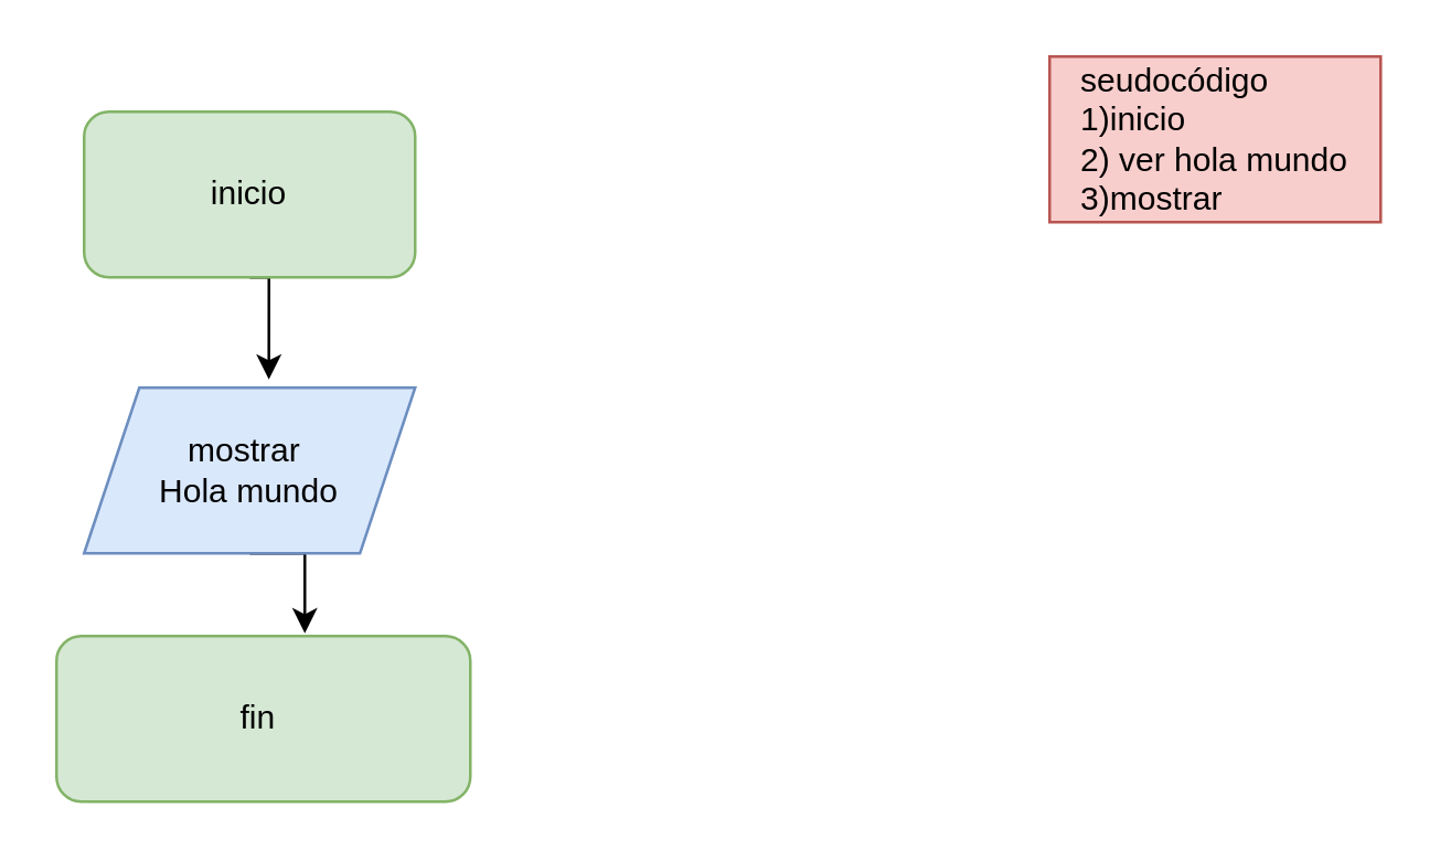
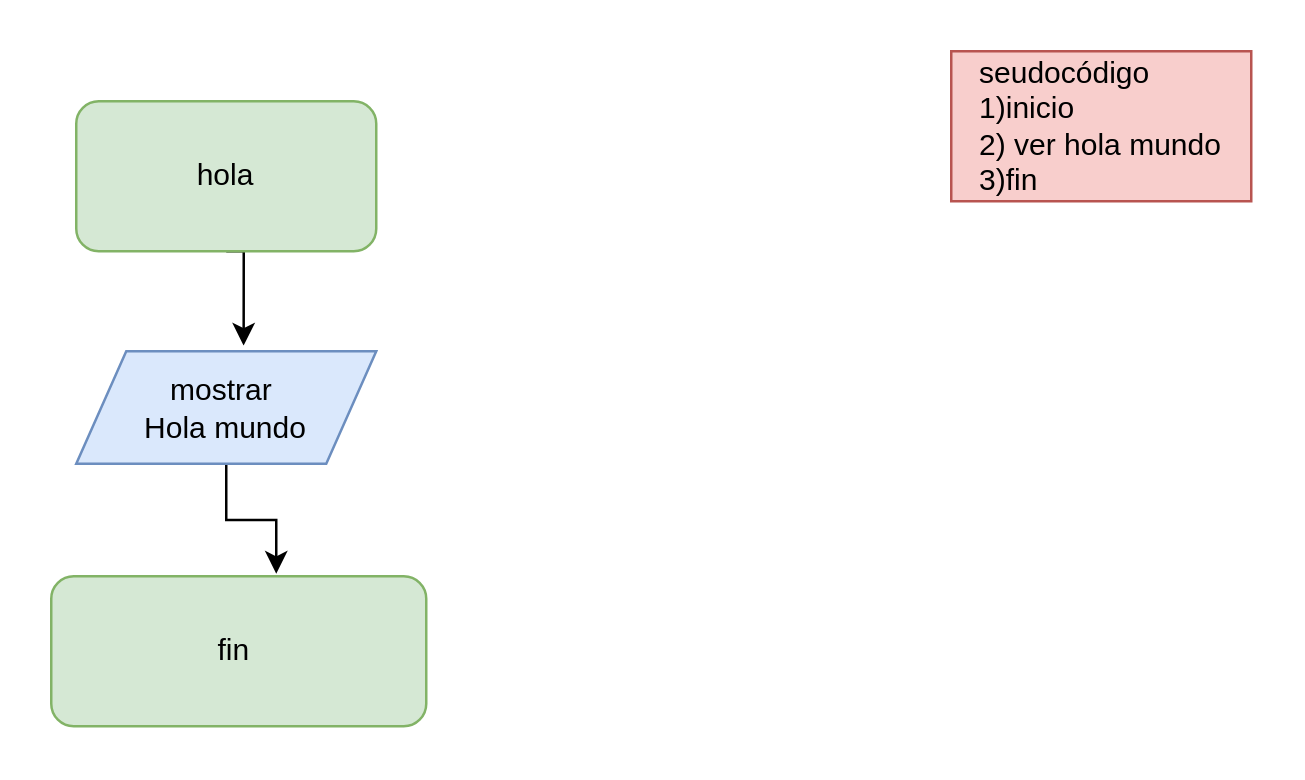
- <mxCell id="4" value="&lt;div style=&quot;text-align: left&quot;&gt;seudocódigo&lt;br&gt;&lt;/div&gt;&lt;div style=&quot;text-align: left&quot;&gt;&lt;span&gt;1)inicio&lt;/span&gt;&lt;/div&gt;&lt;div style=&quot;text-align: left&quot;&gt;&lt;span&gt;2) ver hola mundo&lt;/span&gt;&lt;/div&gt;&lt;div style=&quot;text-align: left&quot;&gt;&lt;span&gt;3)mostrar&lt;/span&gt;&lt;/div&gt;" style="rounded=0;whiteSpace=wrap;html=1;fillColor=#f8cecc;strokeColor=#b85450;" vertex="1" parent="1"><mxGeometry x="380" y="20" width="120" height="60" as="geometry" /></mxCell>
+ <mxCell id="4" value="&lt;div style=&quot;text-align: left&quot;&gt;seudocódigo&lt;br&gt;&lt;/div&gt;&lt;div style=&quot;text-align: left&quot;&gt;&lt;span&gt;1)inicio&lt;/span&gt;&lt;/div&gt;&lt;div style=&quot;text-align: left&quot;&gt;&lt;span&gt;2) ver hola mundo&lt;/span&gt;&lt;/div&gt;&lt;div style=&quot;text-align: left&quot;&gt;&lt;span&gt;3)fin&lt;/span&gt;&lt;/div&gt;" style="rounded=0;whiteSpace=wrap;html=1;fillColor=#f8cecc;strokeColor=#b85450;" vertex="1" parent="1"><mxGeometry x="380" y="20" width="120" height="60" as="geometry" /></mxCell>
- <mxCell id="3" value="inicio" style="rounded=1;whiteSpace=wrap;html=1;fillColor=#d5e8d4;strokeColor=#82b366;" vertex="1" parent="1"><mxGeometry x="30" y="40" width="120" height="60" as="geometry" /></mxCell>
+ <mxCell id="3" value="hola" style="rounded=1;whiteSpace=wrap;html=1;fillColor=#d5e8d4;strokeColor=#82b366;" vertex="1" parent="1"><mxGeometry x="30" y="40" width="120" height="60" as="geometry" /></mxCell>
- <mxCell id="6" value="mostrar&amp;nbsp;&lt;br&gt;Hola mundo" style="shape=parallelogram;perimeter=parallelogramPerimeter;whiteSpace=wrap;html=1;fixedSize=1;fillColor=#dae8fc;strokeColor=#6c8ebf;" vertex="1" parent="1"><mxGeometry x="30" y="140" width="120" height="60" as="geometry" /></mxCell>
+ <mxCell id="6" value="mostrar&amp;nbsp;&lt;br&gt;Hola mundo" style="shape=parallelogram;perimeter=parallelogramPerimeter;whiteSpace=wrap;html=1;fixedSize=1;fillColor=#dae8fc;strokeColor=#6c8ebf;" vertex="1" parent="1"><mxGeometry x="30" y="140" width="120" height="45" as="geometry" /></mxCell>
